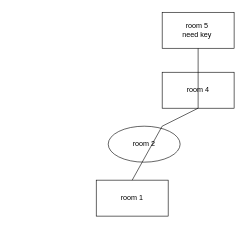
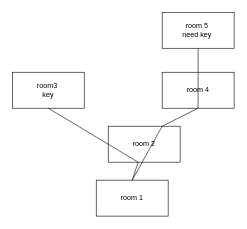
+ <mxCell id="4" value="room3&amp;nbsp;&lt;br&gt;key" style="rounded=0;whiteSpace=wrap;html=1;" vertex="1" parent="1"><mxGeometry x="20" y="120" width="120" height="60" as="geometry" /></mxCell>
+ <mxCell id="8" value="" style="endArrow=none;html=1;rounded=0;exitX=0.5;exitY=0;exitDx=0;exitDy=0;entryX=0.5;entryY=1;entryDx=0;entryDy=0;" edge="1" parent="1" source="2" target="4"><mxGeometry width="50" height="50" relative="1" as="geometry"><mxPoint x="230" y="150" as="sourcePoint" /><mxPoint x="280" y="100" as="targetPoint" /><Array as="points"><mxPoint x="230" y="270" /></Array></mxGeometry></mxCell>
- <mxCell id="3" value="room 2" style="ellipse;whiteSpace=wrap;html=1;" vertex="1" parent="1"><mxGeometry x="180" y="210" width="120" height="60" as="geometry" /></mxCell>
+ <mxCell id="3" value="room 2" style="rounded=0;whiteSpace=wrap;html=1;" vertex="1" parent="1"><mxGeometry x="180" y="210" width="120" height="60" as="geometry" /></mxCell>
